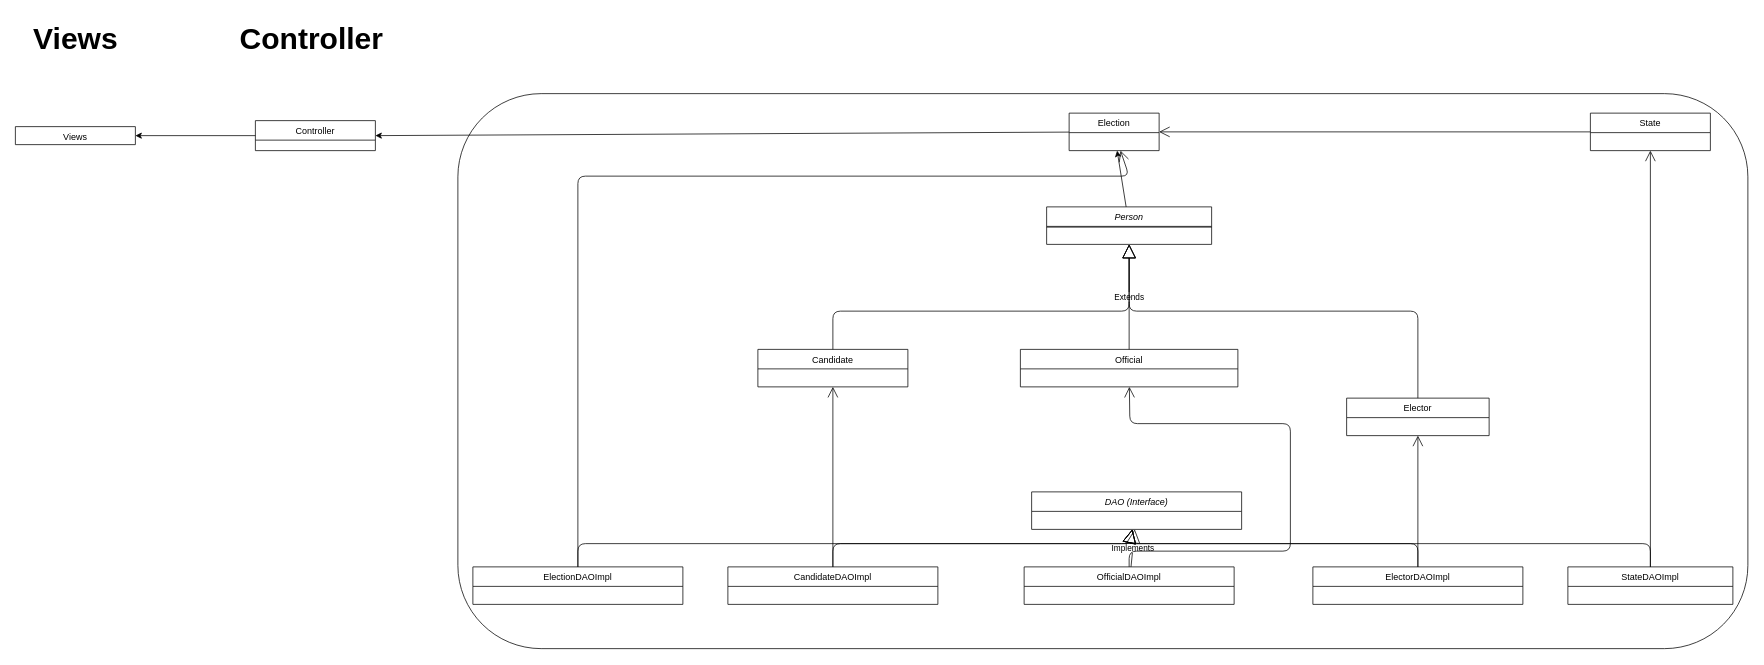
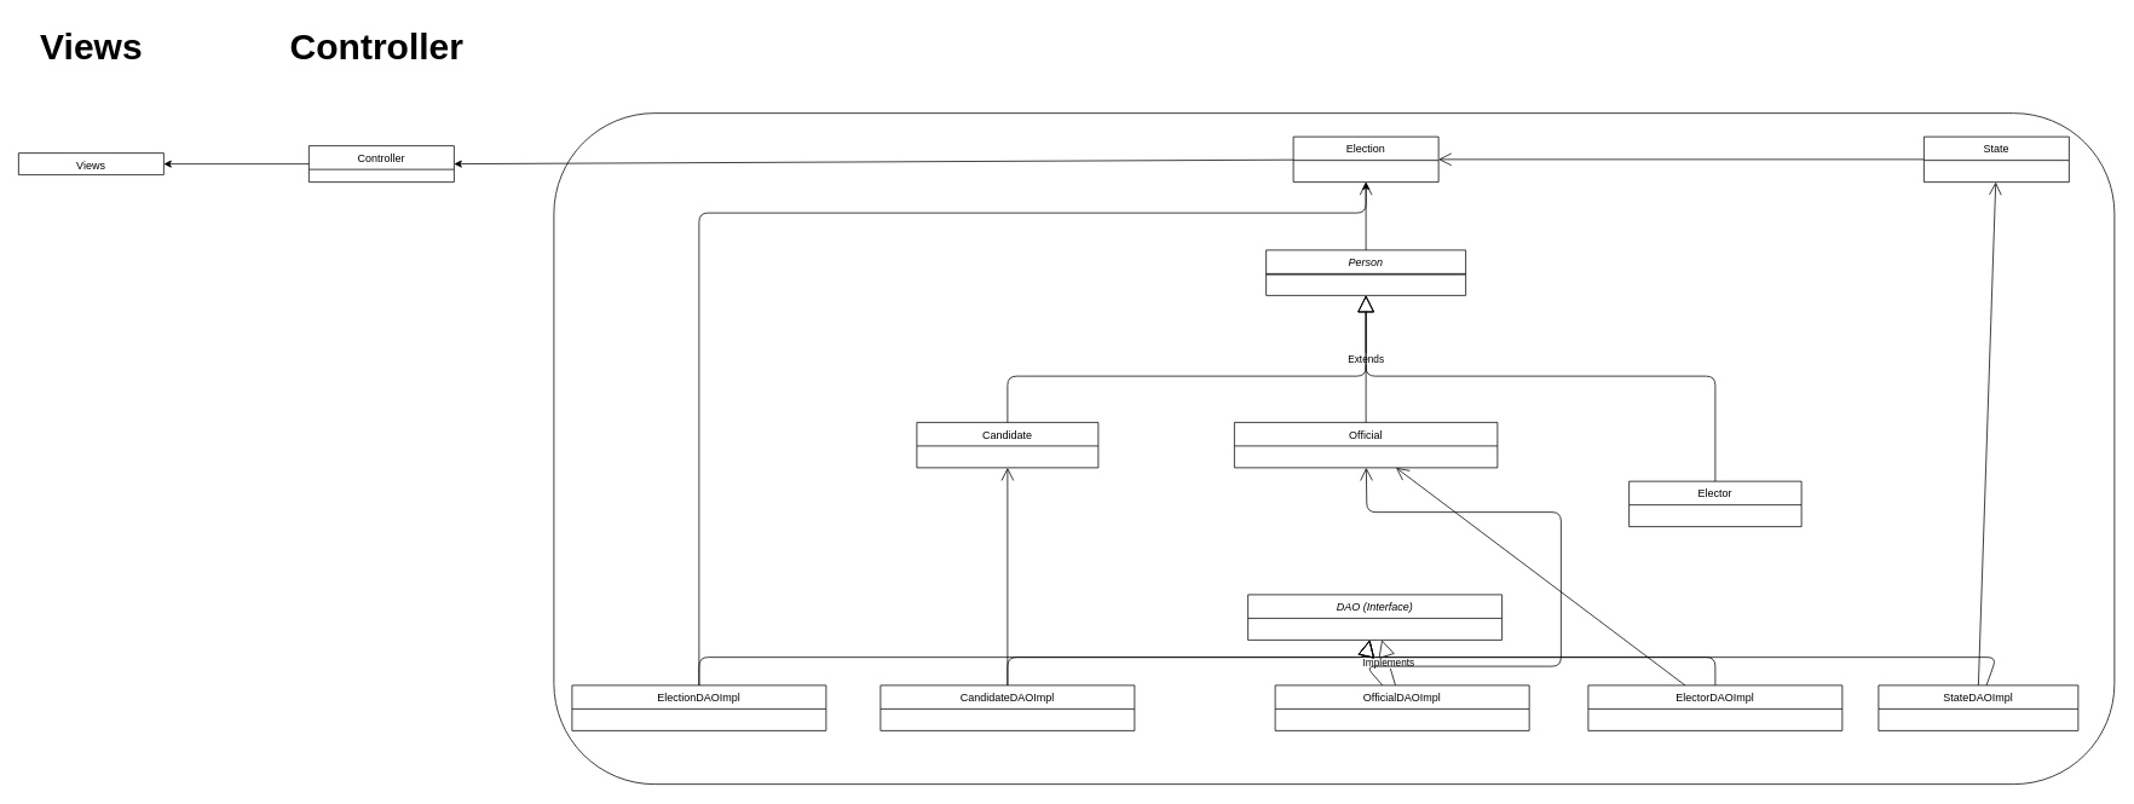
- <mxCell id="3" value="Election" style="swimlane;fontStyle=0;align=center;verticalAlign=top;childLayout=stackLayout;horizontal=1;startSize=26;horizontalStack=0;resizeParent=1;resizeLast=0;collapsible=1;marginBottom=0;rounded=0;shadow=0;strokeWidth=1;" vertex="1" parent="1"><mxGeometry x="1425" y="150" width="120" height="50" as="geometry"><mxRectangle x="340" y="380" width="170" height="26" as="alternateBounds" /></mxGeometry></mxCell>
+ <mxCell id="3" value="Election" style="swimlane;fontStyle=0;align=center;verticalAlign=top;childLayout=stackLayout;horizontal=1;startSize=26;horizontalStack=0;resizeParent=1;resizeLast=0;collapsible=1;marginBottom=0;rounded=0;shadow=0;strokeWidth=1;" vertex="1" parent="1"><mxGeometry x="1425" y="150" width="160" height="50" as="geometry"><mxRectangle x="340" y="380" width="170" height="26" as="alternateBounds" /></mxGeometry></mxCell>
- <mxCell id="28" value="" style="endArrow=open;endFill=1;endSize=12;html=1;" edge="1" parent="1" source="16" target="10"><mxGeometry width="160" relative="1" as="geometry"><mxPoint x="1610" y="604" as="sourcePoint" /><mxPoint x="1770" y="604" as="targetPoint" /></mxGeometry></mxCell>
+ <mxCell id="28" value="" style="endArrow=open;endFill=1;endSize=12;html=1;" edge="1" parent="1" source="16" target="8"><mxGeometry width="160" relative="1" as="geometry"><mxPoint x="1610" y="604" as="sourcePoint" /><mxPoint x="1770" y="604" as="targetPoint" /></mxGeometry></mxCell>
- <mxCell id="15" value="OfficialDAOImpl" style="swimlane;fontStyle=0;align=center;verticalAlign=top;childLayout=stackLayout;horizontal=1;startSize=26;horizontalStack=0;resizeParent=1;resizeLast=0;collapsible=1;marginBottom=0;rounded=0;shadow=0;strokeWidth=1;" vertex="1" parent="1"><mxGeometry x="1365" y="755" width="280" height="50" as="geometry"><mxRectangle x="230" y="140" width="160" height="26" as="alternateBounds" /></mxGeometry></mxCell>
+ <mxCell id="15" value="OfficialDAOImpl" style="swimlane;fontStyle=0;align=center;verticalAlign=top;childLayout=stackLayout;horizontal=1;startSize=26;horizontalStack=0;resizeParent=1;resizeLast=0;collapsible=1;marginBottom=0;rounded=0;shadow=0;strokeWidth=1;" vertex="1" parent="1"><mxGeometry x="1405" y="755" width="280" height="50" as="geometry"><mxRectangle x="230" y="140" width="160" height="26" as="alternateBounds" /></mxGeometry></mxCell>
- <mxCell id="31" value="StateDAOImpl" style="swimlane;fontStyle=0;align=center;verticalAlign=top;childLayout=stackLayout;horizontal=1;startSize=26;horizontalStack=0;resizeParent=1;resizeLast=0;collapsible=1;marginBottom=0;rounded=0;shadow=0;strokeWidth=1;" vertex="1" parent="1"><mxGeometry x="2090" y="755" width="220" height="50" as="geometry"><mxRectangle x="230" y="140" width="160" height="26" as="alternateBounds" /></mxGeometry></mxCell>
+ <mxCell id="31" value="StateDAOImpl" style="swimlane;fontStyle=0;align=center;verticalAlign=top;childLayout=stackLayout;horizontal=1;startSize=26;horizontalStack=0;resizeParent=1;resizeLast=0;collapsible=1;marginBottom=0;rounded=0;shadow=0;strokeWidth=1;" vertex="1" parent="1"><mxGeometry x="2070" y="755" width="220" height="50" as="geometry"><mxRectangle x="230" y="140" width="160" height="26" as="alternateBounds" /></mxGeometry></mxCell>
